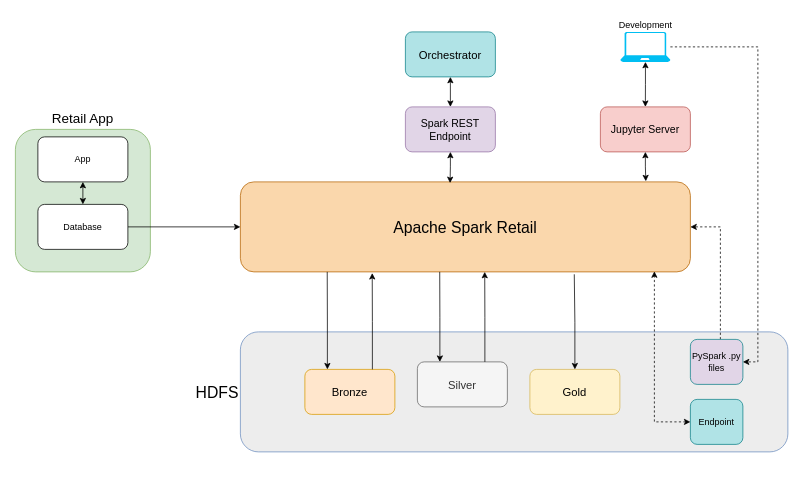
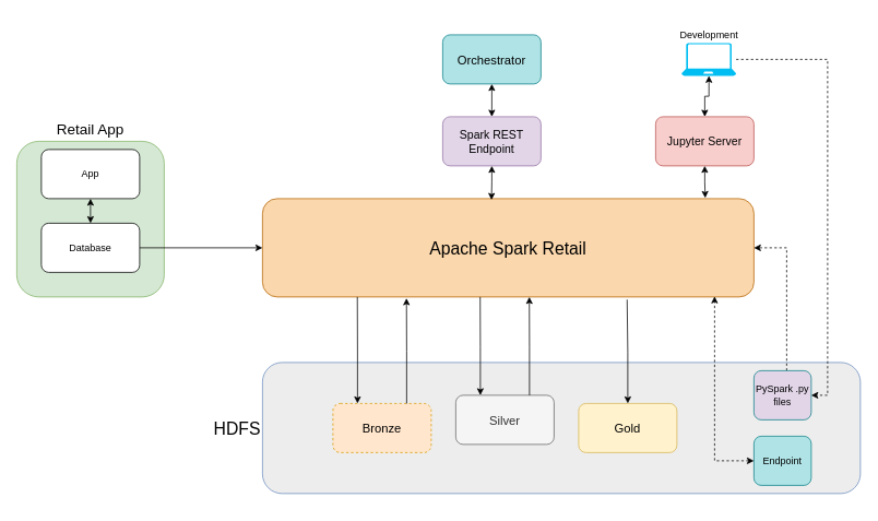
- <mxCell id="27" value="Development" style="verticalLabelPosition=top;html=1;verticalAlign=bottom;align=center;strokeColor=none;fillColor=#00BEF2;shape=mxgraph.azure.laptop;pointerEvents=1;labelPosition=center;" vertex="1" parent="1"><mxGeometry x="826.66" y="42" width="66.67" height="40" as="geometry" /></mxCell>
+ <mxCell id="27" value="Development" style="verticalLabelPosition=top;html=1;verticalAlign=bottom;align=center;strokeColor=none;fillColor=#00BEF2;shape=mxgraph.azure.laptop;pointerEvents=1;labelPosition=center;" vertex="1" parent="1"><mxGeometry x="831.66" y="52" width="66.67" height="40" as="geometry" /></mxCell>
- <mxCell id="3" value="Bronze" style="rounded=1;whiteSpace=wrap;html=1;fillColor=#ffe6cc;strokeColor=#d79b00;fontSize=15;" vertex="1" parent="1"><mxGeometry x="406" y="492" width="120" height="60" as="geometry" /></mxCell>
+ <mxCell id="3" value="Bronze" style="rounded=1;whiteSpace=wrap;html=1;fillColor=#ffe6cc;strokeColor=#d79b00;fontSize=15;dashed=1;" vertex="1" parent="1"><mxGeometry x="406" y="492" width="120" height="60" as="geometry" /></mxCell>
